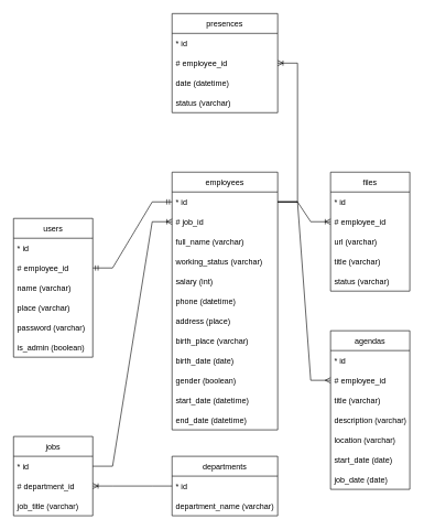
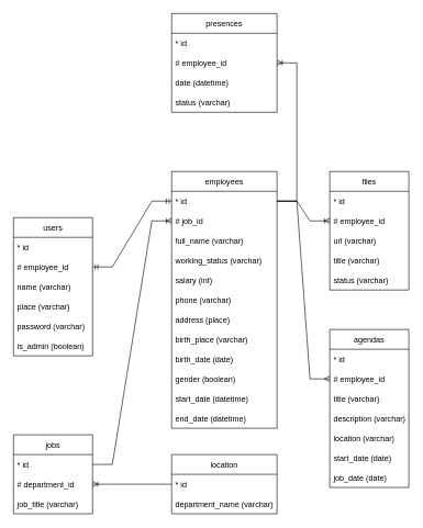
- <mxCell id="15" value="phone (datetime)" style="text;strokeColor=none;fillColor=none;align=left;verticalAlign=middle;spacingLeft=4;spacingRight=4;overflow=hidden;points=[[0,0.5],[1,0.5]];portConstraint=eastwest;rotatable=0;" parent="9" vertex="1"><mxGeometry y="180" width="160" height="30" as="geometry" /></mxCell>
+ <mxCell id="15" value="phone (varchar)" style="text;strokeColor=none;fillColor=none;align=left;verticalAlign=middle;spacingLeft=4;spacingRight=4;overflow=hidden;points=[[0,0.5],[1,0.5]];portConstraint=eastwest;rotatable=0;" parent="9" vertex="1"><mxGeometry y="180" width="160" height="30" as="geometry" /></mxCell>
- <mxCell id="27" value="departments" style="swimlane;fontStyle=0;childLayout=stackLayout;horizontal=1;startSize=30;horizontalStack=0;resizeParent=1;resizeParentMax=0;resizeLast=0;collapsible=1;marginBottom=0;" parent="1" vertex="1"><mxGeometry x="260" y="690" width="160" height="90" as="geometry" /></mxCell>
+ <mxCell id="27" value="location" style="swimlane;fontStyle=0;childLayout=stackLayout;horizontal=1;startSize=30;horizontalStack=0;resizeParent=1;resizeParentMax=0;resizeLast=0;collapsible=1;marginBottom=0;" parent="1" vertex="1"><mxGeometry x="260" y="690" width="160" height="90" as="geometry" /></mxCell>
